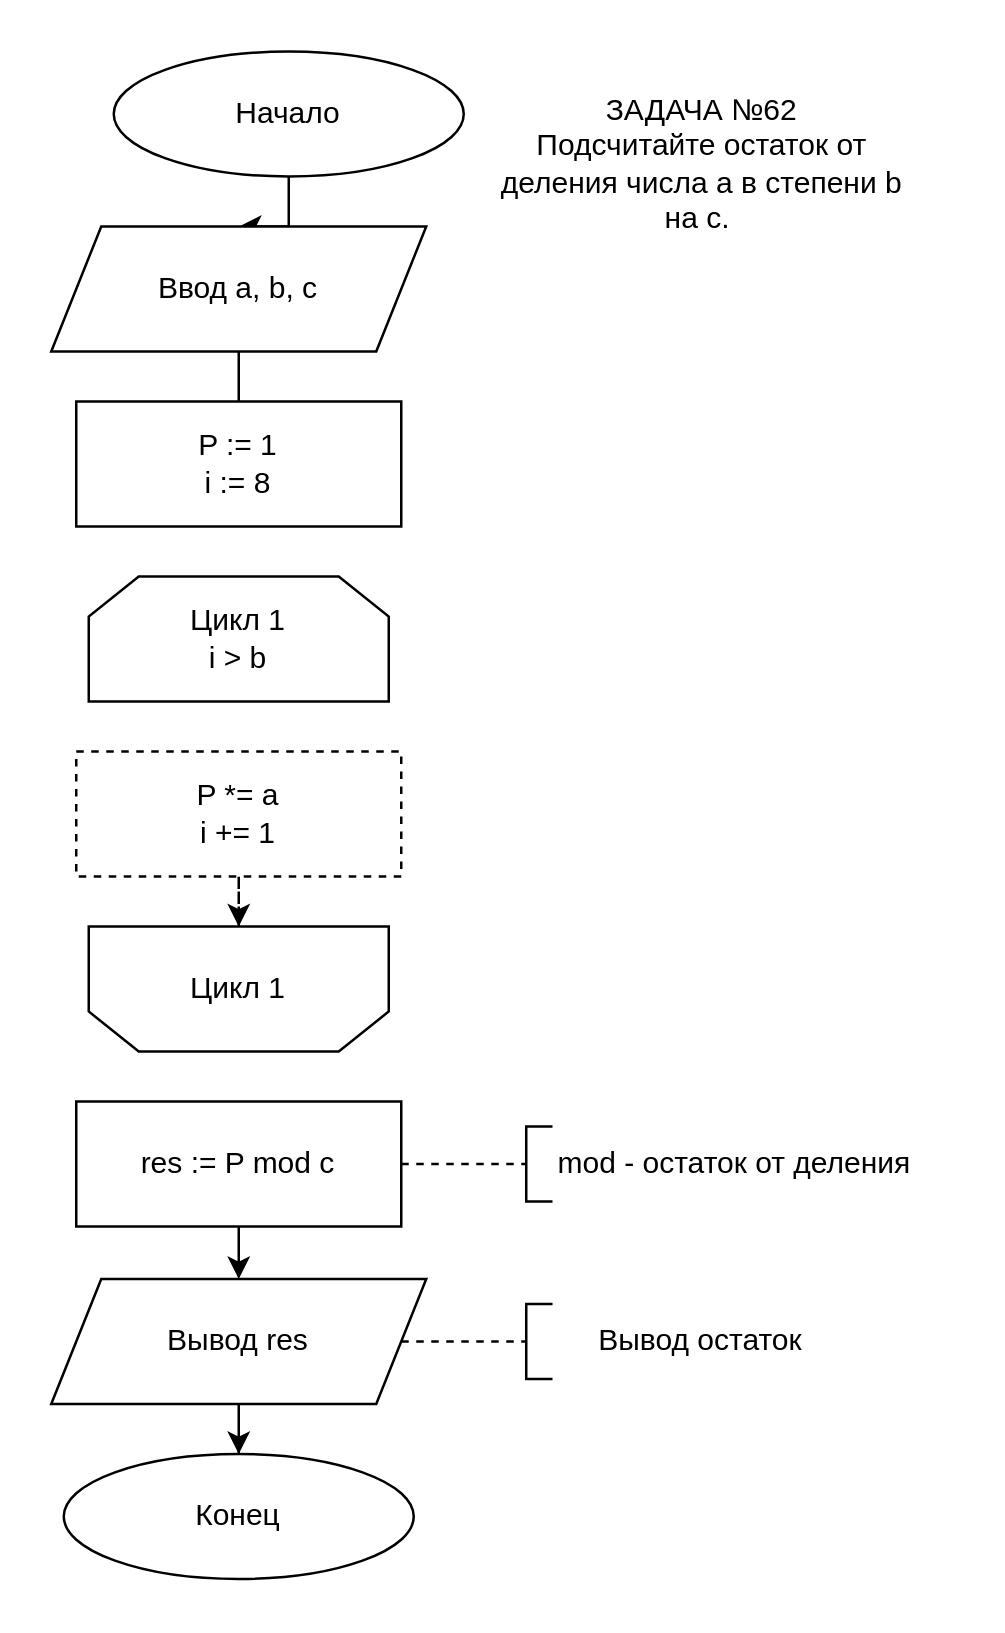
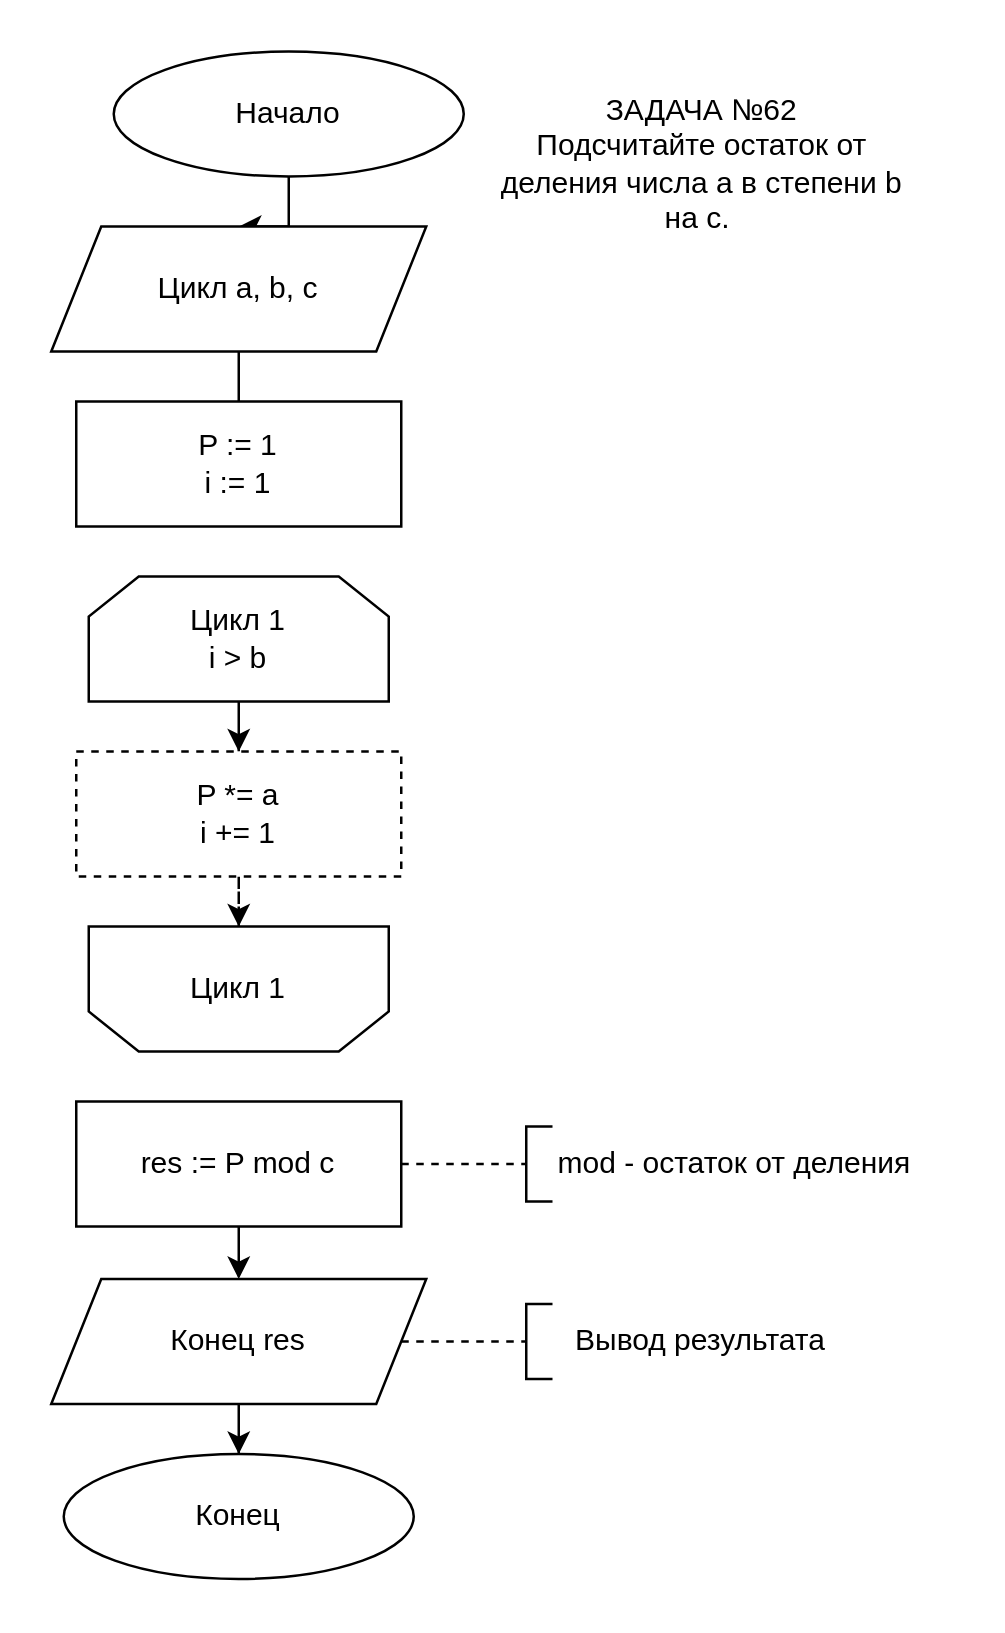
- <mxCell id="5" value="Ввод a, b, c" style="shape=parallelogram;perimeter=parallelogramPerimeter;whiteSpace=wrap;html=1;fixedSize=1;" parent="1" vertex="1"><mxGeometry x="20" y="90" width="150" height="50" as="geometry" /></mxCell>
+ <mxCell id="5" value="Цикл a, b, c" style="shape=parallelogram;perimeter=parallelogramPerimeter;whiteSpace=wrap;html=1;fixedSize=1;" parent="1" vertex="1"><mxGeometry x="20" y="90" width="150" height="50" as="geometry" /></mxCell>
- <mxCell id="21" value="&lt;div&gt;P := 1&lt;/div&gt;i := 8" style="rounded=0;whiteSpace=wrap;html=1;align=center;" parent="1" vertex="1"><mxGeometry x="30" y="160" width="130" height="50" as="geometry" /></mxCell>
+ <mxCell id="21" value="&lt;div&gt;P := 1&lt;/div&gt;i := 1" style="rounded=0;whiteSpace=wrap;html=1;align=center;" parent="1" vertex="1"><mxGeometry x="30" y="160" width="130" height="50" as="geometry" /></mxCell>
+ <mxCell id="18" style="edgeStyle=orthogonalEdgeStyle;rounded=0;orthogonalLoop=1;jettySize=auto;html=1;" parent="1" source="19" target="23" edge="1"><mxGeometry relative="1" as="geometry" /></mxCell>
- <mxCell id="10" value="Вывод res" style="shape=parallelogram;perimeter=parallelogramPerimeter;whiteSpace=wrap;html=1;fixedSize=1;" parent="1" vertex="1"><mxGeometry x="20" y="511" width="150" height="50" as="geometry" /></mxCell>
+ <mxCell id="10" value="Конец res" style="shape=parallelogram;perimeter=parallelogramPerimeter;whiteSpace=wrap;html=1;fixedSize=1;" parent="1" vertex="1"><mxGeometry x="20" y="511" width="150" height="50" as="geometry" /></mxCell>
- <mxCell id="15" value="Вывод остаток" style="text;html=1;align=center;verticalAlign=middle;whiteSpace=wrap;rounded=0;" parent="1" vertex="1"><mxGeometry x="220" y="521" width="120" height="30" as="geometry" /></mxCell>
+ <mxCell id="15" value="Вывод результата" style="text;html=1;align=center;verticalAlign=middle;whiteSpace=wrap;rounded=0;" parent="1" vertex="1"><mxGeometry x="220" y="521" width="120" height="30" as="geometry" /></mxCell>
